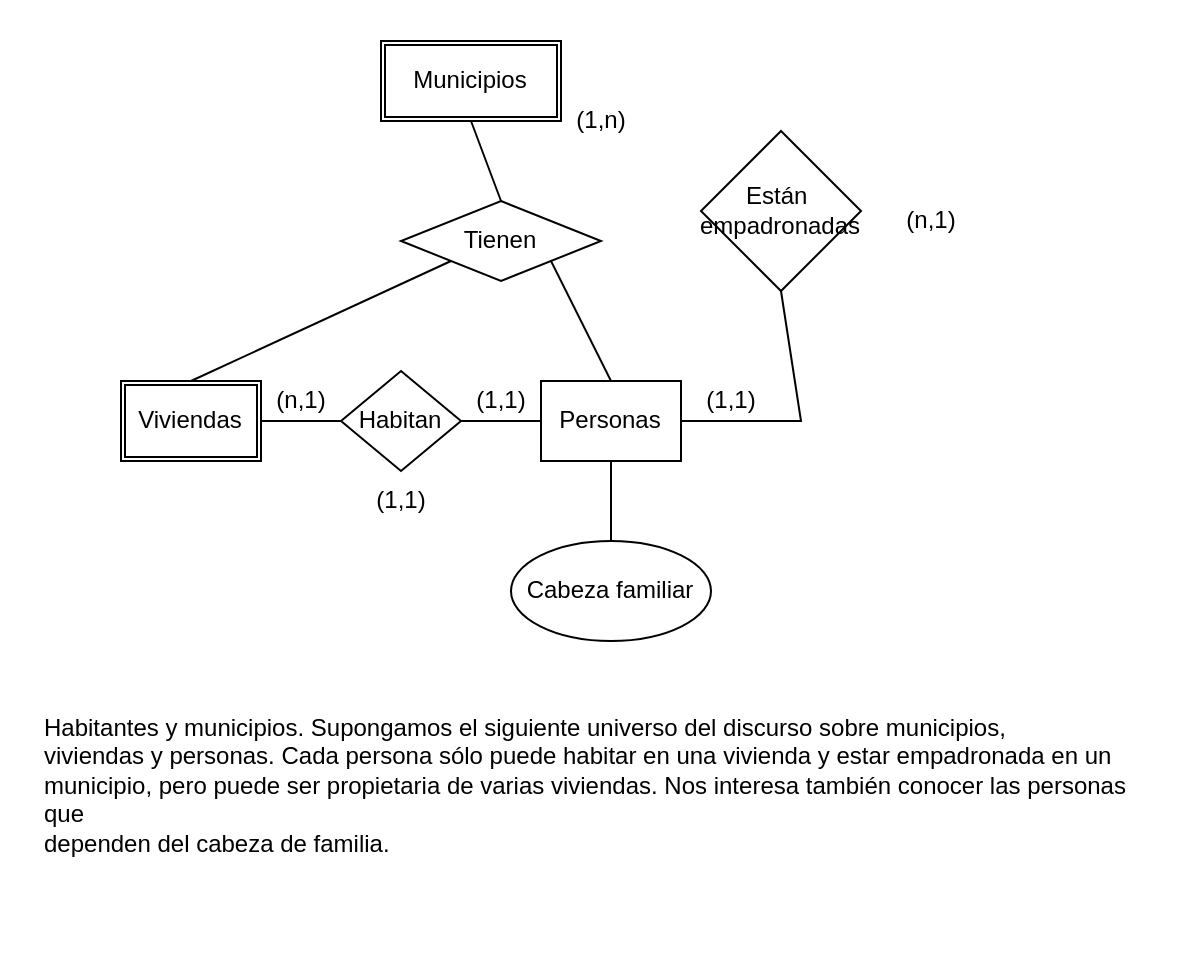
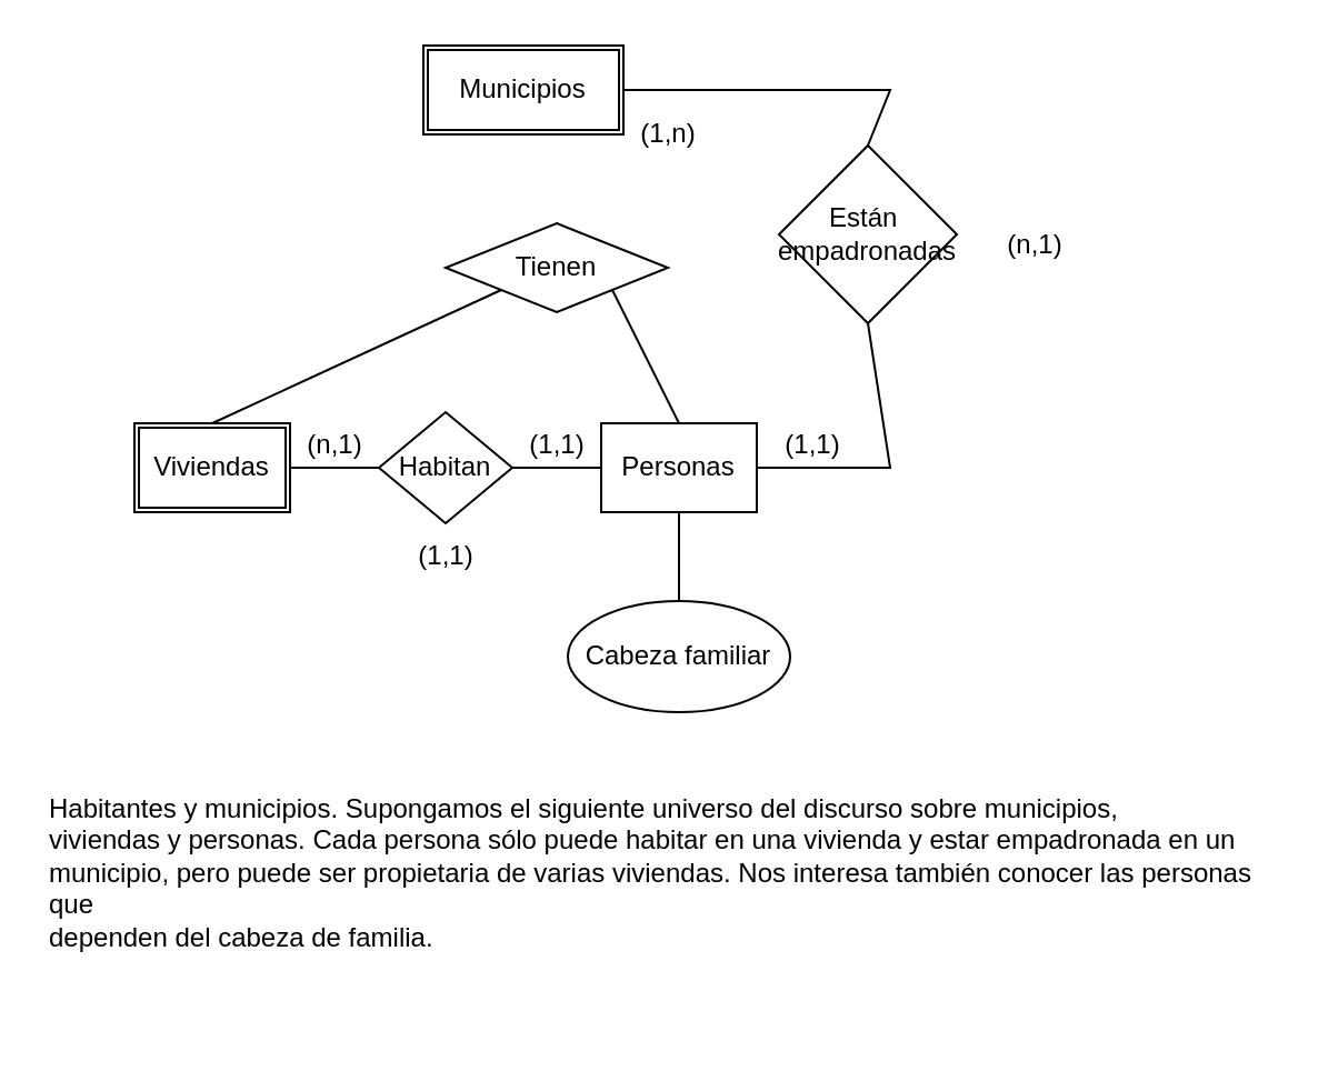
+ <mxCell id="16" value="" style="endArrow=none;html=1;rounded=0;entryX=1;entryY=0.5;entryDx=0;entryDy=0;exitX=0.5;exitY=0;exitDx=0;exitDy=0;" edge="1" parent="1" source="15" target="3"><mxGeometry width="50" height="50" relative="1" as="geometry"><mxPoint x="250" y="270" as="sourcePoint" /><mxPoint x="300" y="220" as="targetPoint" /><Array as="points"><mxPoint x="400" y="40" /></Array></mxGeometry></mxCell>
- <mxCell id="5" value="" style="endArrow=none;html=1;rounded=0;entryX=0.5;entryY=1;entryDx=0;entryDy=0;exitX=0.5;exitY=0;exitDx=0;exitDy=0;" edge="1" parent="1" source="4" target="3"><mxGeometry width="50" height="50" relative="1" as="geometry"><mxPoint x="250" y="280" as="sourcePoint" /><mxPoint x="300" y="230" as="targetPoint" /></mxGeometry></mxCell>
